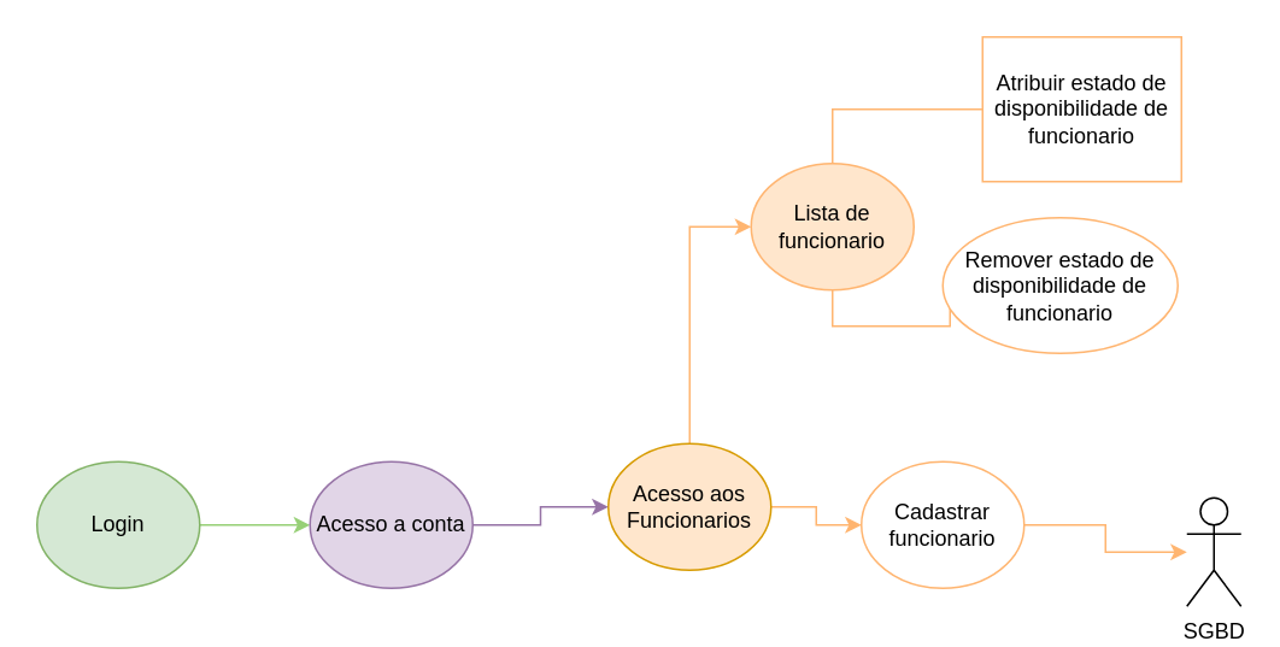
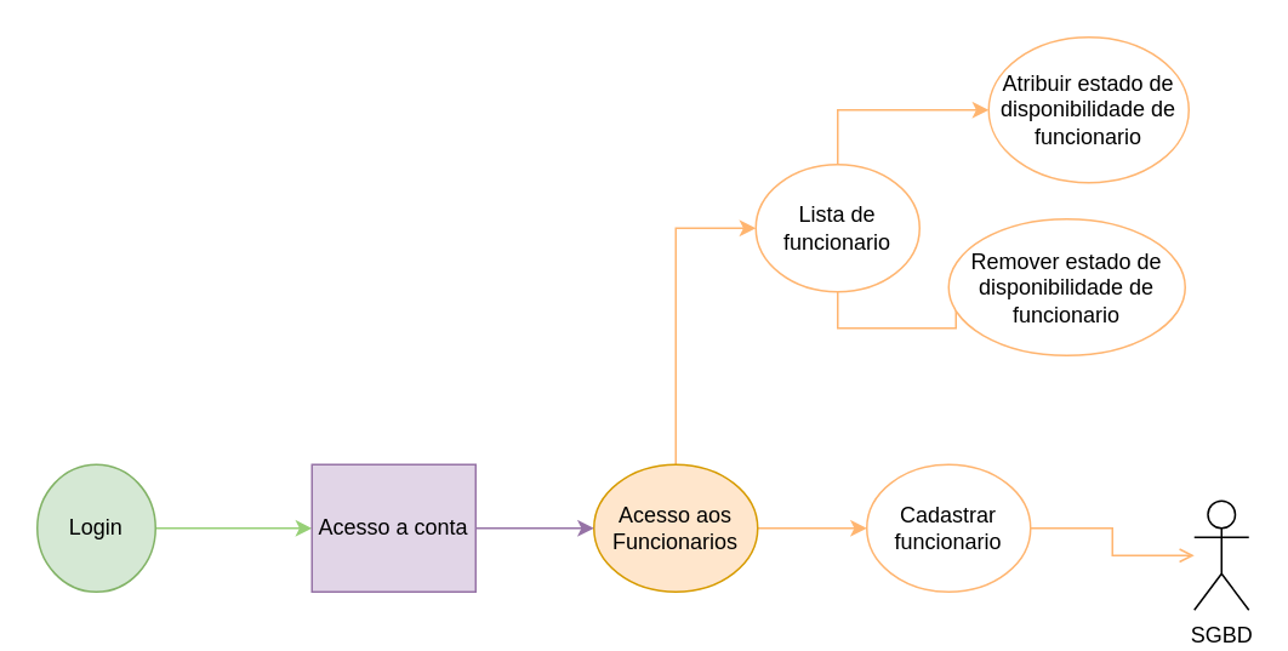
- <mxCell id="7" style="edgeStyle=orthogonalEdgeStyle;rounded=0;orthogonalLoop=1;jettySize=auto;html=1;exitX=0.5;exitY=0;exitDx=0;exitDy=0;entryX=0;entryY=0.5;entryDx=0;entryDy=0;strokeColor=#FFB570;endArrow=none;" parent="1" source="9" target="15" edge="1"><mxGeometry relative="1" as="geometry" /></mxCell>
+ <mxCell id="7" style="edgeStyle=orthogonalEdgeStyle;rounded=0;orthogonalLoop=1;jettySize=auto;html=1;exitX=0.5;exitY=0;exitDx=0;exitDy=0;entryX=0;entryY=0.5;entryDx=0;entryDy=0;strokeColor=#FFB570;" parent="1" source="9" target="15" edge="1"><mxGeometry relative="1" as="geometry" /></mxCell>
- <mxCell id="15" value="Atribuir estado de disponibilidade de funcionario" style="whiteSpace=wrap;html=1;labelBackgroundColor=none;strokeColor=#FFB570;rounded=0;" parent="1" vertex="1"><mxGeometry x="543" y="20" width="110" height="80" as="geometry" /></mxCell>
+ <mxCell id="15" value="Atribuir estado de disponibilidade de funcionario" style="ellipse;whiteSpace=wrap;html=1;labelBackgroundColor=none;strokeColor=#FFB570;" parent="1" vertex="1"><mxGeometry x="543" y="20" width="110" height="80" as="geometry" /></mxCell>
- <mxCell id="9" value="Lista de funcionario" style="ellipse;whiteSpace=wrap;html=1;labelBackgroundColor=none;strokeColor=#FFB570;fillColor=#ffe6cc;" parent="1" vertex="1"><mxGeometry x="415" y="90" width="90" height="70" as="geometry" /></mxCell>
+ <mxCell id="9" value="Lista de funcionario" style="ellipse;whiteSpace=wrap;html=1;labelBackgroundColor=none;strokeColor=#FFB570;" parent="1" vertex="1"><mxGeometry x="415" y="90" width="90" height="70" as="geometry" /></mxCell>
- <mxCell id="6" value="Acesso aos Funcionarios" style="ellipse;whiteSpace=wrap;html=1;labelBackgroundColor=none;fillColor=#ffe6cc;strokeColor=#d79b00;" parent="1" vertex="1"><mxGeometry x="336" y="245" width="90" height="70" as="geometry" /></mxCell>
+ <mxCell id="6" value="Acesso aos Funcionarios" style="ellipse;whiteSpace=wrap;html=1;labelBackgroundColor=none;fillColor=#ffe6cc;strokeColor=#d79b00;" parent="1" vertex="1"><mxGeometry x="326" y="255" width="90" height="70" as="geometry" /></mxCell>
- <mxCell id="11" value="Login" style="ellipse;whiteSpace=wrap;html=1;labelBackgroundColor=none;fillColor=#d5e8d4;strokeColor=#82b366;" parent="1" vertex="1"><mxGeometry x="20" y="255" width="90" height="70" as="geometry" /></mxCell>
+ <mxCell id="11" value="Login" style="ellipse;whiteSpace=wrap;html=1;labelBackgroundColor=none;fillColor=#d5e8d4;strokeColor=#82b366;" parent="1" vertex="1"><mxGeometry x="20" y="255" width="65" height="70" as="geometry" /></mxCell>
- <mxCell id="13" value="Acesso a conta" style="ellipse;whiteSpace=wrap;html=1;labelBackgroundColor=none;fillColor=#e1d5e7;strokeColor=#9673A6;" parent="1" vertex="1"><mxGeometry x="171" y="255" width="90" height="70" as="geometry" /></mxCell>
+ <mxCell id="13" value="Acesso a conta" style="whiteSpace=wrap;html=1;labelBackgroundColor=none;fillColor=#e1d5e7;strokeColor=#9673A6;rounded=0;" parent="1" vertex="1"><mxGeometry x="171" y="255" width="90" height="70" as="geometry" /></mxCell>
- <mxCell id="2" style="edgeStyle=orthogonalEdgeStyle;rounded=0;orthogonalLoop=1;jettySize=auto;html=1;exitX=1;exitY=0.5;exitDx=0;exitDy=0;fillColor=#ffcc99;strokeColor=#FFB570;" parent="1" source="3" target="14" edge="1"><mxGeometry relative="1" as="geometry" /></mxCell>
+ <mxCell id="2" style="edgeStyle=orthogonalEdgeStyle;rounded=0;orthogonalLoop=1;jettySize=auto;html=1;exitX=1;exitY=0.5;exitDx=0;exitDy=0;fillColor=#ffcc99;strokeColor=#FFB570;endArrow=open;" parent="1" source="3" target="14" edge="1"><mxGeometry relative="1" as="geometry" /></mxCell>
